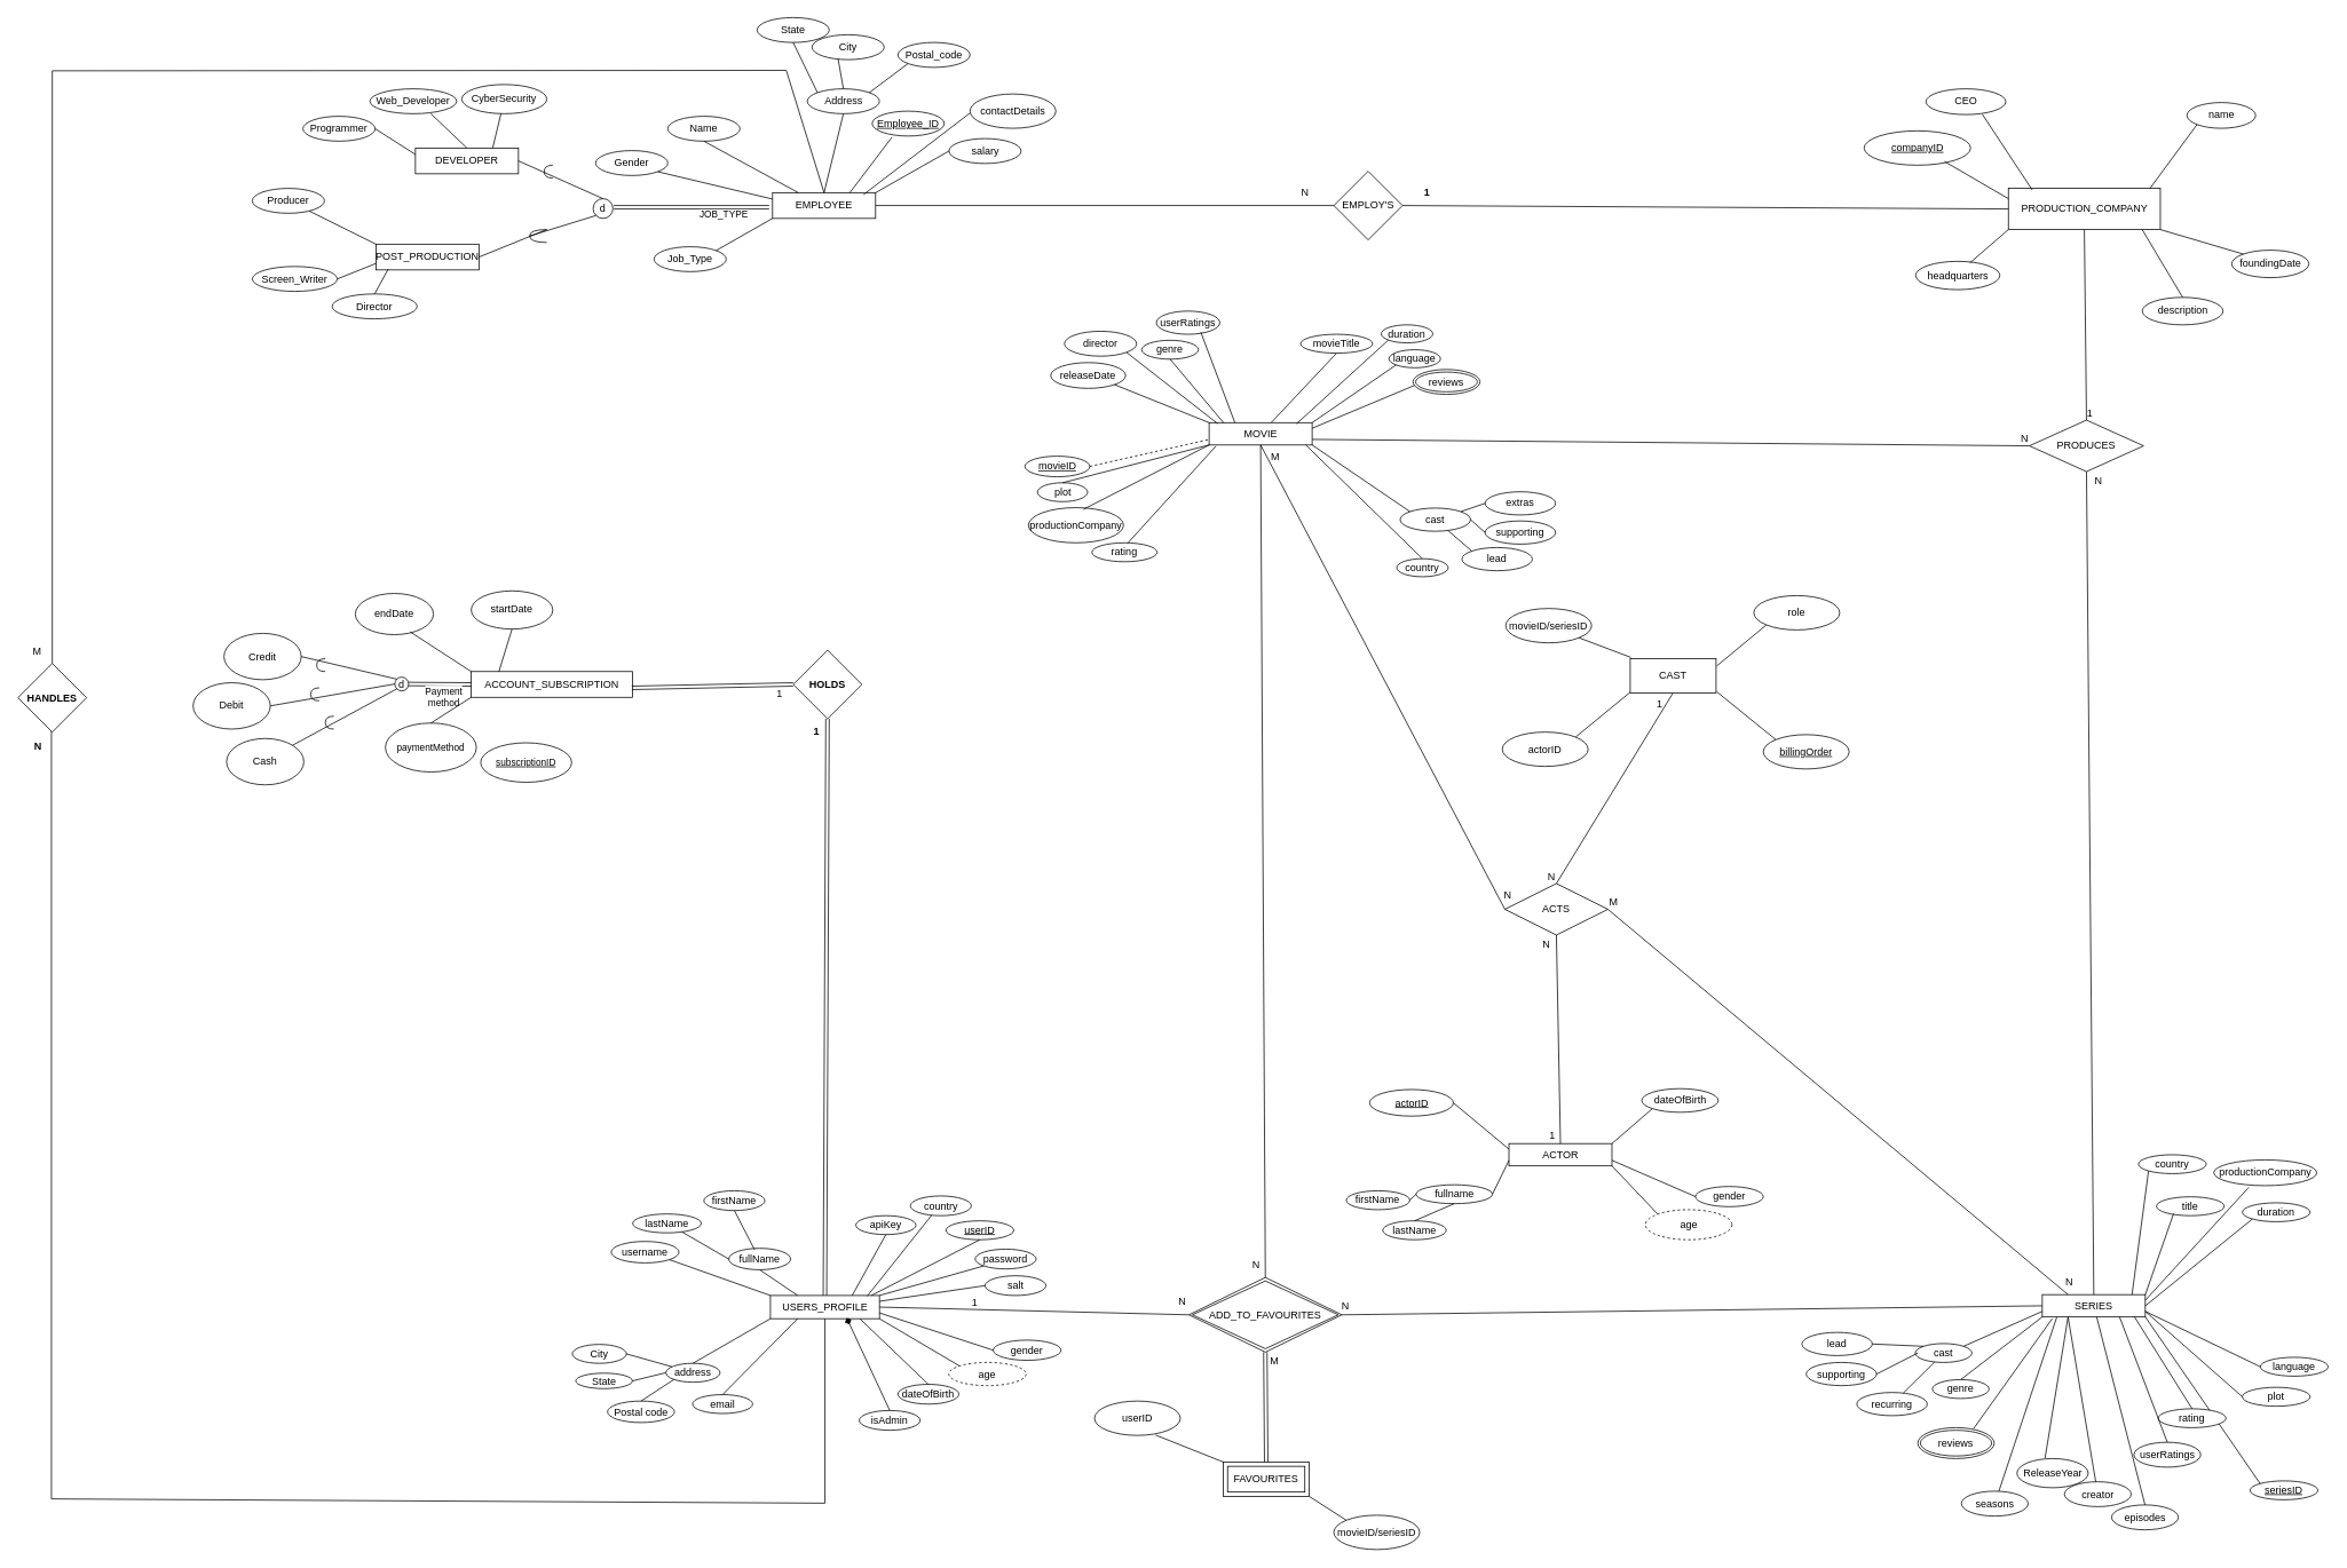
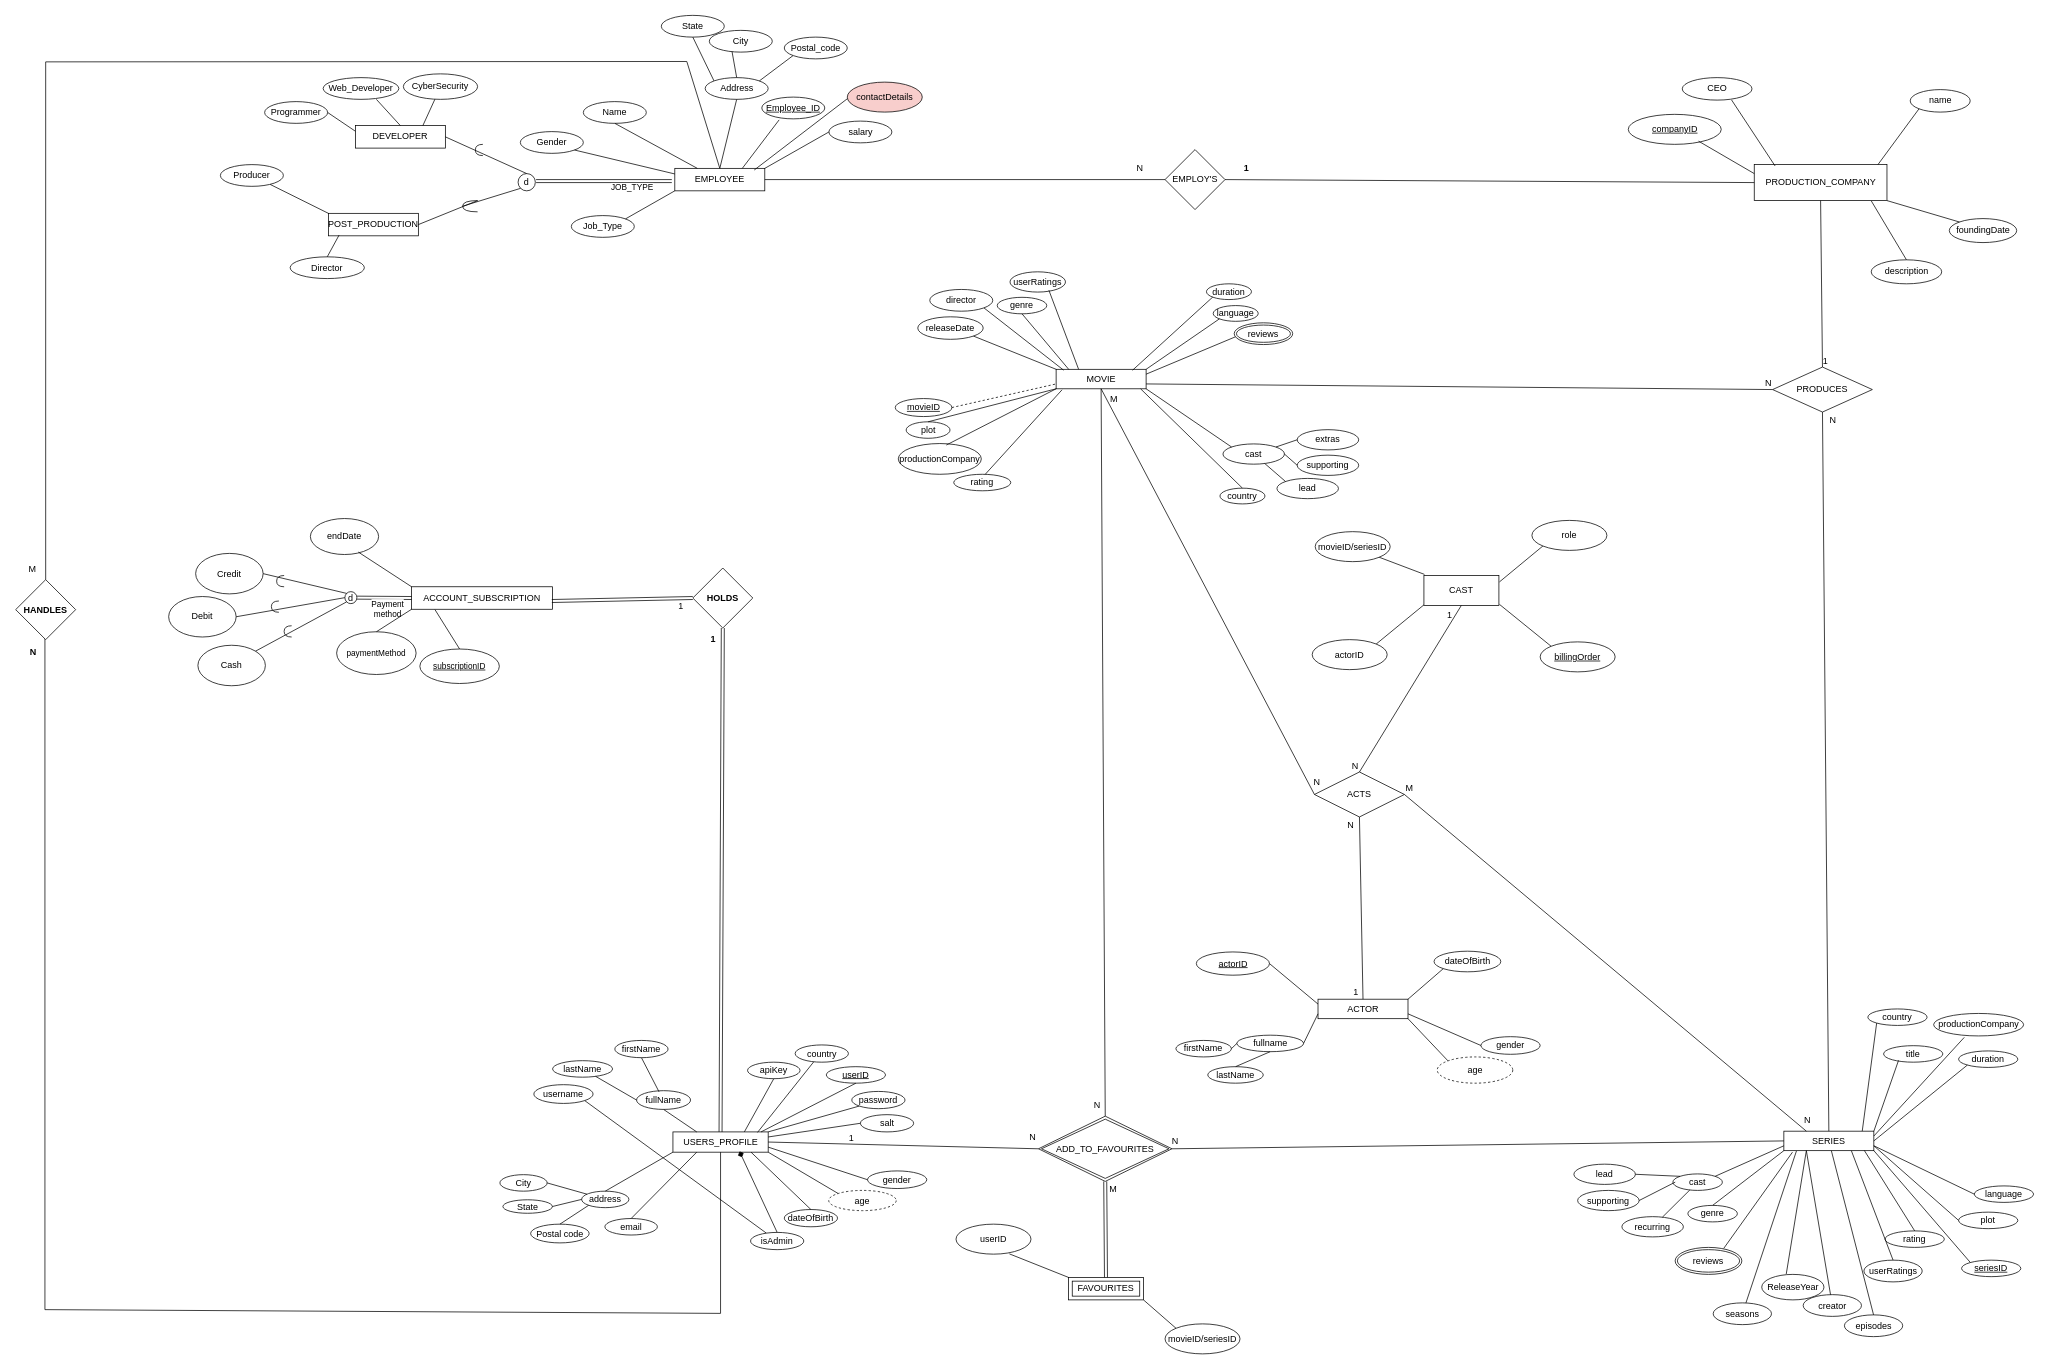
- <mxCell id="263" value="contactDetails" style="ellipse;whiteSpace=wrap;html=1;align=center;" vertex="1" parent="1"><mxGeometry x="1129" y="109" width="100" height="40" as="geometry" /></mxCell>
+ <mxCell id="263" value="contactDetails" style="ellipse;whiteSpace=wrap;html=1;align=center;fillColor=#f8cecc;" vertex="1" parent="1"><mxGeometry x="1129" y="109" width="100" height="40" as="geometry" /></mxCell>
- <mxCell id="205" value="DEVELOPER" style="rounded=0;whiteSpace=wrap;html=1;" parent="1" vertex="1"><mxGeometry x="483" y="172" width="120" height="30" as="geometry" /></mxCell>
+ <mxCell id="205" value="DEVELOPER" style="rounded=0;whiteSpace=wrap;html=1;" parent="1" vertex="1"><mxGeometry x="473" y="167" width="120" height="30" as="geometry" /></mxCell>
- <mxCell id="144" value="" style="endArrow=none;html=1;rounded=0;entryX=0.647;entryY=0.05;entryDx=0;entryDy=0;exitX=0;exitY=1;exitDx=0;exitDy=0;entryPerimeter=0;" parent="1" source="138" target="143" edge="1"><mxGeometry relative="1" as="geometry"><mxPoint x="2517.5" y="320" as="sourcePoint" /><mxPoint x="2555.5" y="259" as="targetPoint" /></mxGeometry></mxCell>
- <mxCell id="218" value="" style="endArrow=none;html=1;rounded=0;exitX=1;exitY=0.5;exitDx=0;exitDy=0;entryX=0;entryY=0.75;entryDx=0;entryDy=0;" parent="1" source="191" target="206" edge="1"><mxGeometry width="50" height="50" relative="1" as="geometry"><mxPoint x="867" y="342" as="sourcePoint" /><mxPoint x="433" y="313" as="targetPoint" /></mxGeometry></mxCell>
- <mxCell id="143" value="headquarters" style="ellipse;whiteSpace=wrap;html=1;align=center;" parent="1" vertex="1"><mxGeometry x="2230.5" y="304" width="98" height="33" as="geometry" /></mxCell>
- <mxCell id="191" value="Screen_Writer" style="ellipse;whiteSpace=wrap;html=1;" parent="1" vertex="1"><mxGeometry x="293" y="310" width="99" height="29" as="geometry" /></mxCell>
- <mxCell id="6" value="movieTitle" style="ellipse;whiteSpace=wrap;html=1;" parent="1" vertex="1"><mxGeometry x="1514" y="389" width="84" height="22" as="geometry" /></mxCell>
- <mxCell id="25" value="" style="endArrow=none;html=1;rounded=0;exitX=0.5;exitY=1;exitDx=0;exitDy=0;" parent="1" source="6" target="2" edge="1"><mxGeometry width="50" height="50" relative="1" as="geometry"><mxPoint x="1601" y="754" as="sourcePoint" /><mxPoint x="1651" y="704" as="targetPoint" /></mxGeometry></mxCell>
- <mxCell id="209" value="startDate" style="ellipse;whiteSpace=wrap;html=1;" parent="1" vertex="1"><mxGeometry x="548" y="688" width="95" height="44.5" as="geometry" /></mxCell>
- <mxCell id="237" value="" style="endArrow=none;html=1;rounded=0;entryX=0.5;entryY=1;entryDx=0;entryDy=0;exitX=0.171;exitY=0.007;exitDx=0;exitDy=0;exitPerimeter=0;" parent="1" source="207" target="209" edge="1"><mxGeometry width="50" height="50" relative="1" as="geometry"><mxPoint x="717" y="882" as="sourcePoint" /><mxPoint x="767" y="832" as="targetPoint" /></mxGeometry></mxCell>
+ <mxCell id="248" value="" style="endArrow=none;html=1;rounded=0;exitX=0.166;exitY=1.019;exitDx=0;exitDy=0;exitPerimeter=0;entryX=0.5;entryY=0;entryDx=0;entryDy=0;" parent="1" source="207" target="247" edge="1"><mxGeometry width="50" height="50" relative="1" as="geometry"><mxPoint x="653" y="816" as="sourcePoint" /><mxPoint x="703" y="766" as="targetPoint" /></mxGeometry></mxCell>
- <mxCell id="20" value="" style="endArrow=none;html=1;rounded=0;exitX=1;exitY=1;exitDx=0;exitDy=0;entryX=0;entryY=0;entryDx=0;entryDy=0;" parent="1" source="8" target="4" edge="1"><mxGeometry width="50" height="50" relative="1" as="geometry"><mxPoint x="1090" y="1501" as="sourcePoint" /><mxPoint x="1140" y="1451" as="targetPoint" /></mxGeometry></mxCell>
+ <mxCell id="20" value="" style="endArrow=none;html=1;rounded=0;exitX=1;exitY=1;exitDx=0;exitDy=0;" parent="1" source="8" target="60" edge="1"><mxGeometry width="50" height="50" relative="1" as="geometry"><mxPoint x="1090" y="1501" as="sourcePoint" /><mxPoint x="1140" y="1451" as="targetPoint" /></mxGeometry></mxCell>
- <mxCell id="151" value="FAVOURITES" style="shape=ext;margin=3;double=1;whiteSpace=wrap;html=1;align=center;" parent="1" vertex="1"><mxGeometry x="1424" y="1703" width="100" height="40" as="geometry" /></mxCell>
+ <mxCell id="151" value="FAVOURITES" style="shape=ext;margin=3;double=1;whiteSpace=wrap;html=1;align=center;" parent="1" vertex="1"><mxGeometry x="1424" y="1703" width="100" height="30" as="geometry" /></mxCell>
- <mxCell id="10" value="&lt;u&gt;seriesID&lt;/u&gt;" style="ellipse;whiteSpace=wrap;html=1;" parent="1" vertex="1"><mxGeometry x="2620" y="1725" width="79" height="22" as="geometry" /></mxCell>
+ <mxCell id="10" value="&lt;u&gt;seriesID&lt;/u&gt;" style="ellipse;whiteSpace=wrap;html=1;" parent="1" vertex="1"><mxGeometry x="2615" y="1680" width="79" height="22" as="geometry" /></mxCell>
